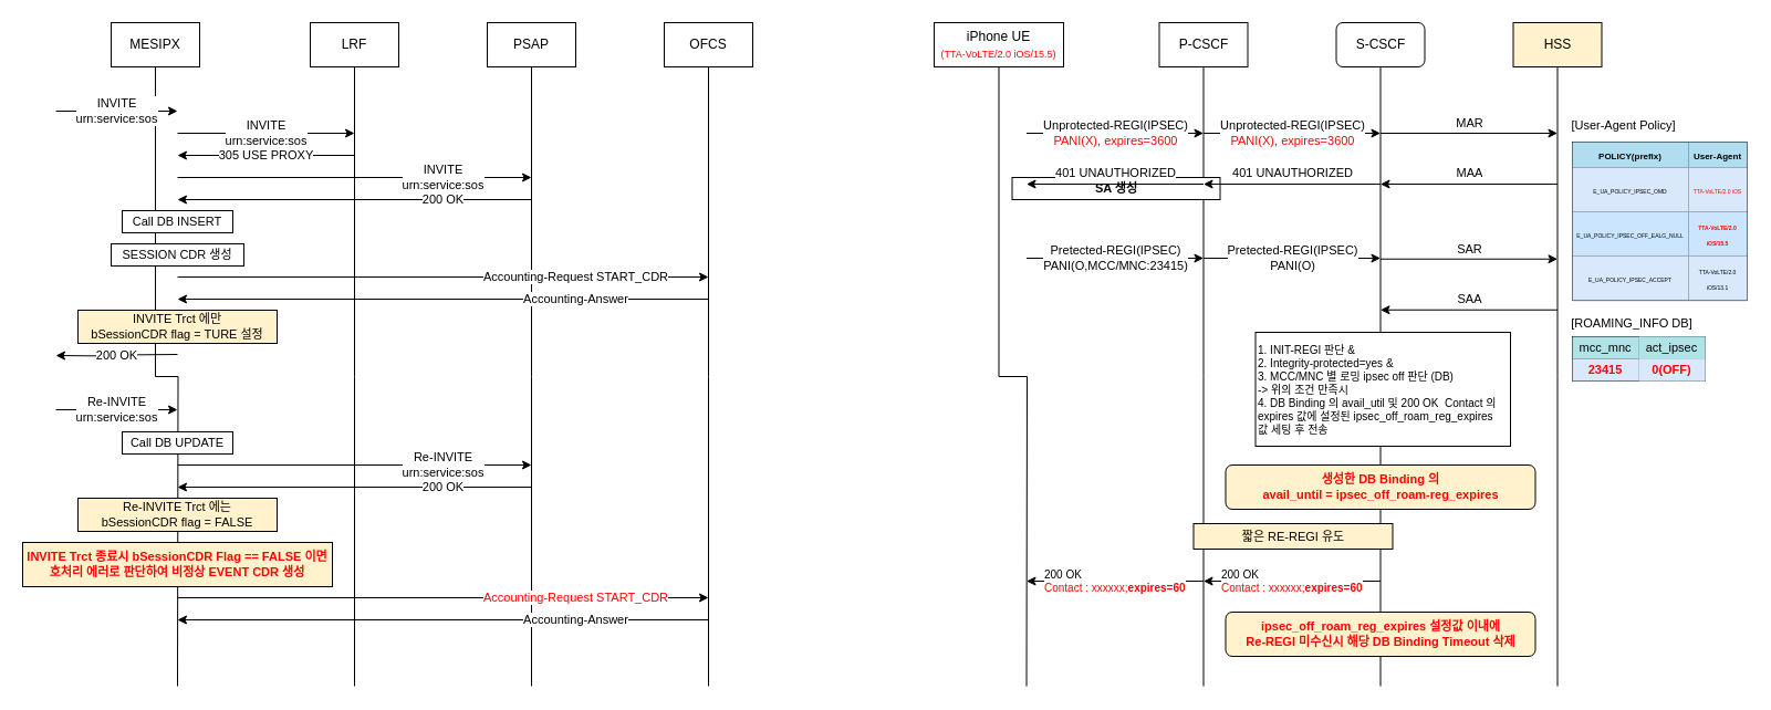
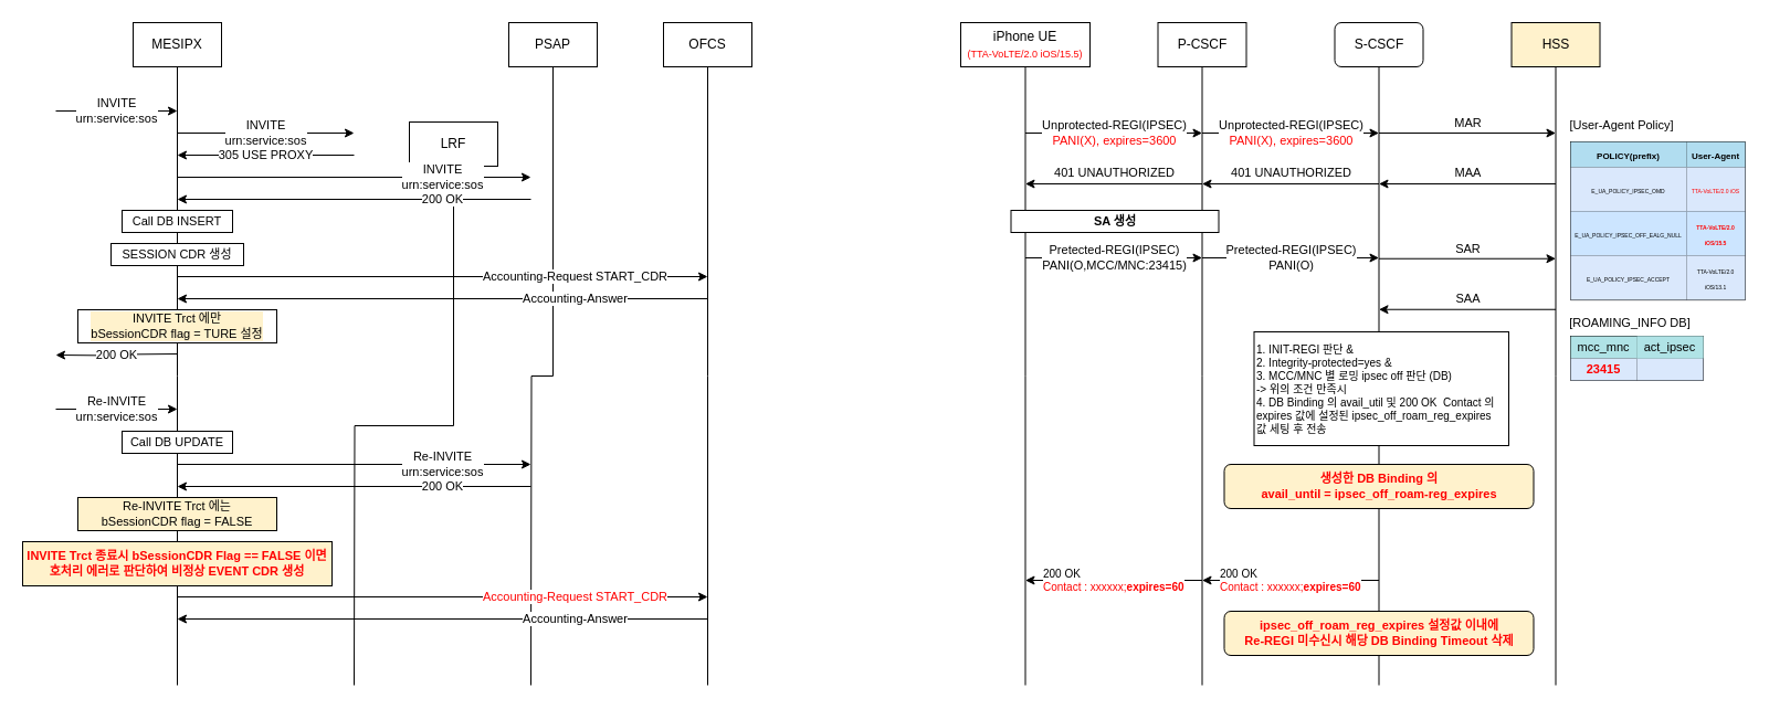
- <mxCell id="3" value="MESIPX" style="rounded=0;whiteSpace=wrap;html=1;" parent="1" vertex="1"><mxGeometry x="100" y="20" width="80" height="40" as="geometry" /></mxCell>
+ <mxCell id="3" value="MESIPX" style="rounded=0;whiteSpace=wrap;html=1;" parent="1" vertex="1"><mxGeometry x="120" y="20" width="80" height="40" as="geometry" /></mxCell>
- <mxCell id="4" value="LRF" style="rounded=0;whiteSpace=wrap;html=1;" parent="1" vertex="1"><mxGeometry x="280" y="20" width="80" height="40" as="geometry" /></mxCell>
+ <mxCell id="4" value="LRF" style="rounded=0;whiteSpace=wrap;html=1;" parent="1" vertex="1"><mxGeometry x="370" y="110" width="80" height="40" as="geometry" /></mxCell>
- <mxCell id="5" value="PSAP" style="rounded=0;whiteSpace=wrap;html=1;" parent="1" vertex="1"><mxGeometry x="440" y="20" width="80" height="40" as="geometry" /></mxCell>
+ <mxCell id="5" value="PSAP" style="rounded=0;whiteSpace=wrap;html=1;" parent="1" vertex="1"><mxGeometry x="460" y="20" width="80" height="40" as="geometry" /></mxCell>
- <mxCell id="30" value="iPhone UE&lt;div&gt;&lt;font color=&quot;#ff0000&quot; style=&quot;font-size: 9px;&quot;&gt;(TTA-VoLTE/2.0 iOS/15.5)&lt;/font&gt;&lt;/div&gt;" style="rounded=0;whiteSpace=wrap;html=1;" vertex="1" parent="1"><mxGeometry x="844" y="20" width="117" height="40" as="geometry" /></mxCell>
+ <mxCell id="30" value="iPhone UE&lt;div&gt;&lt;font color=&quot;#ff0000&quot; style=&quot;font-size: 9px;&quot;&gt;(TTA-VoLTE/2.0 iOS/15.5)&lt;/font&gt;&lt;/div&gt;" style="rounded=0;whiteSpace=wrap;html=1;" vertex="1" parent="1"><mxGeometry x="869" y="20" width="117" height="40" as="geometry" /></mxCell>
- <mxCell id="37" value="&lt;b&gt;SA 생성&lt;/b&gt;" style="rounded=0;whiteSpace=wrap;html=1;fontFamily=Helvetica;fontSize=11;fontColor=default;labelBackgroundColor=default;" vertex="1" parent="1"><mxGeometry x="914.5" y="160" width="188" height="20" as="geometry" /></mxCell>
+ <mxCell id="37" value="&lt;b&gt;SA 생성&lt;/b&gt;" style="rounded=0;whiteSpace=wrap;html=1;fontFamily=Helvetica;fontSize=11;fontColor=default;labelBackgroundColor=default;" vertex="1" parent="1"><mxGeometry x="914.5" y="190" width="188" height="20" as="geometry" /></mxCell>
- <mxCell id="19" value="&lt;div&gt;INVITE Trct 에만&lt;/div&gt;&lt;div&gt;bSessionCDR flag = TURE 설정&lt;/div&gt;" style="rounded=0;whiteSpace=wrap;html=1;fontFamily=Helvetica;fontSize=11;labelBackgroundColor=#FFF2CC;fillColor=#fff2cc;strokeColor=default;" parent="1" vertex="1"><mxGeometry x="70" y="280" width="180" height="30" as="geometry" /></mxCell>
+ <mxCell id="19" value="&lt;div&gt;INVITE Trct 에만&lt;/div&gt;&lt;div&gt;bSessionCDR flag = TURE 설정&lt;/div&gt;" style="rounded=0;whiteSpace=wrap;html=1;fontFamily=Helvetica;fontSize=11;labelBackgroundColor=#FFF2CC;fillColor=#ffffff;strokeColor=default;" parent="1" vertex="1"><mxGeometry x="70" y="280" width="180" height="30" as="geometry" /></mxCell>
- <mxCell id="76" value="&lt;font color=&quot;#ff0000&quot;&gt;&lt;b&gt;0(OFF)&lt;/b&gt;&lt;/font&gt;" style="shape=partialRectangle;html=1;whiteSpace=wrap;connectable=0;strokeColor=#6c8ebf;overflow=hidden;fillColor=#dae8fc;top=0;left=0;bottom=0;right=0;pointerEvents=1;rounded=0;align=center;verticalAlign=middle;fontFamily=Helvetica;fontSize=11;labelBackgroundColor=none;" vertex="1" parent="1"><mxGeometry x="1481" y="324" width="60" height="20" as="geometry"><mxRectangle width="60" height="20" as="alternateBounds" /></mxGeometry></mxCell>
- <mxCell id="39" value="짧은 RE-REGI 유도" style="rounded=0;whiteSpace=wrap;html=1;fontFamily=Helvetica;fontSize=11;labelBackgroundColor=#FFF2CC;fillColor=#fff2cc;strokeColor=default;" vertex="1" parent="1"><mxGeometry x="1078.5" y="473" width="180" height="23" as="geometry" /></mxCell>
